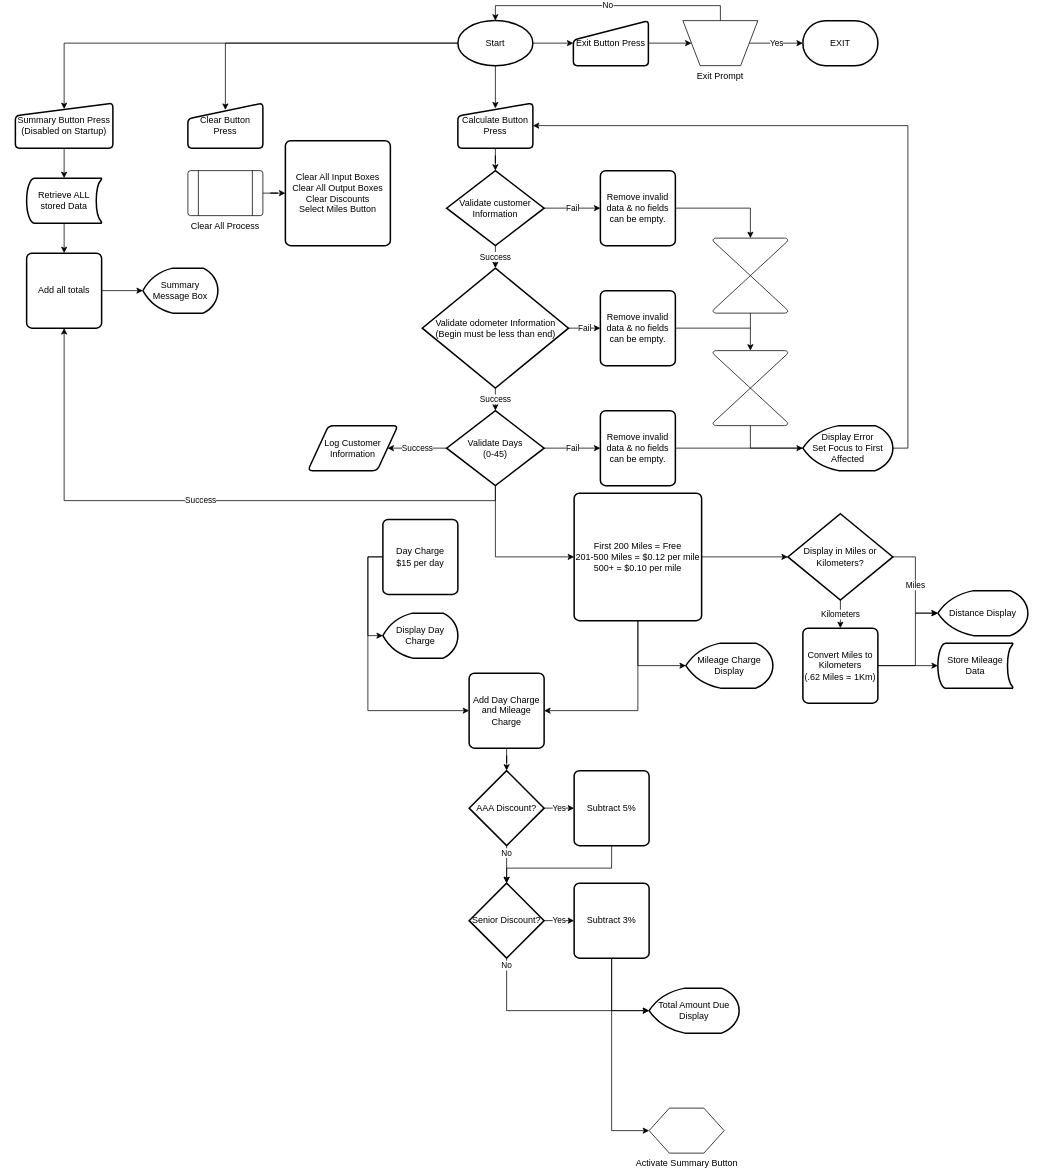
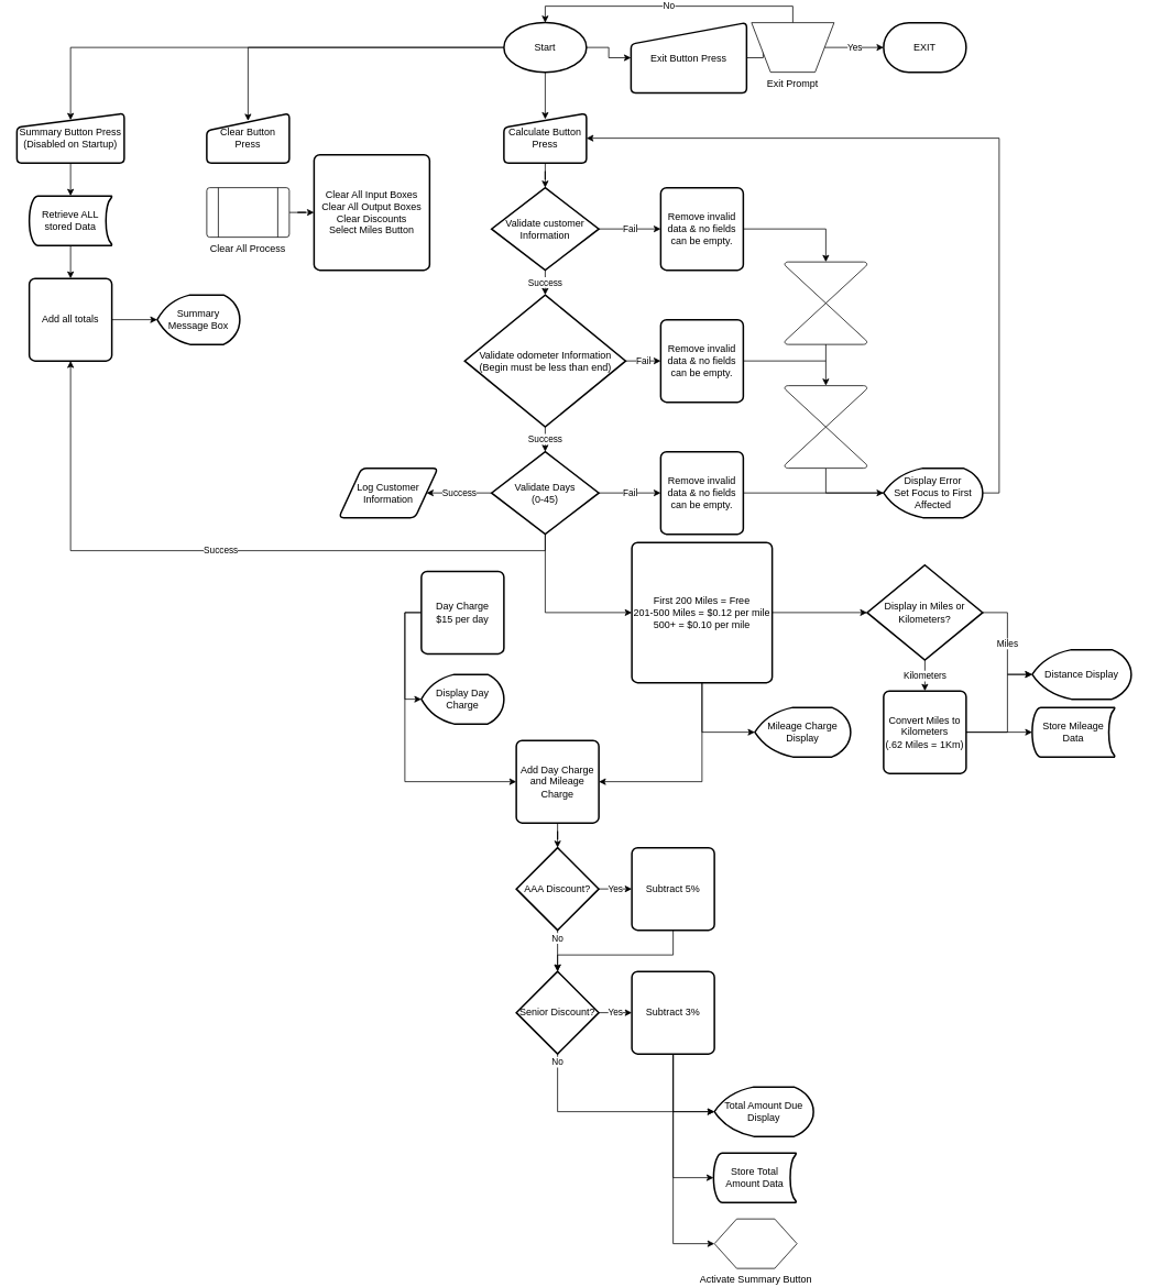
- <mxCell id="71" value="Exit Button Press" style="html=1;strokeWidth=2;shape=manualInput;whiteSpace=wrap;rounded=1;size=26;arcSize=11;" vertex="1" parent="1"><mxGeometry x="764" y="20" width="100" height="60" as="geometry" /></mxCell>
+ <mxCell id="71" value="Exit Button Press" style="html=1;strokeWidth=2;shape=manualInput;whiteSpace=wrap;rounded=1;size=26;arcSize=11;" vertex="1" parent="1"><mxGeometry x="764" y="20" width="140" height="85" as="geometry" /></mxCell>
+ <mxCell id="60" style="edgeStyle=orthogonalEdgeStyle;rounded=0;orthogonalLoop=1;jettySize=auto;html=1;exitX=0.5;exitY=1;exitDx=0;exitDy=0;entryX=0;entryY=0.5;entryDx=0;entryDy=0;entryPerimeter=0;" edge="1" parent="1" source="62" target="65"><mxGeometry relative="1" as="geometry" /></mxCell>
+ <mxCell id="65" value="Store Total Amount Data" style="strokeWidth=2;html=1;shape=mxgraph.flowchart.stored_data;whiteSpace=wrap;" vertex="1" parent="1"><mxGeometry x="864" y="1390" width="100" height="60" as="geometry" /></mxCell>
